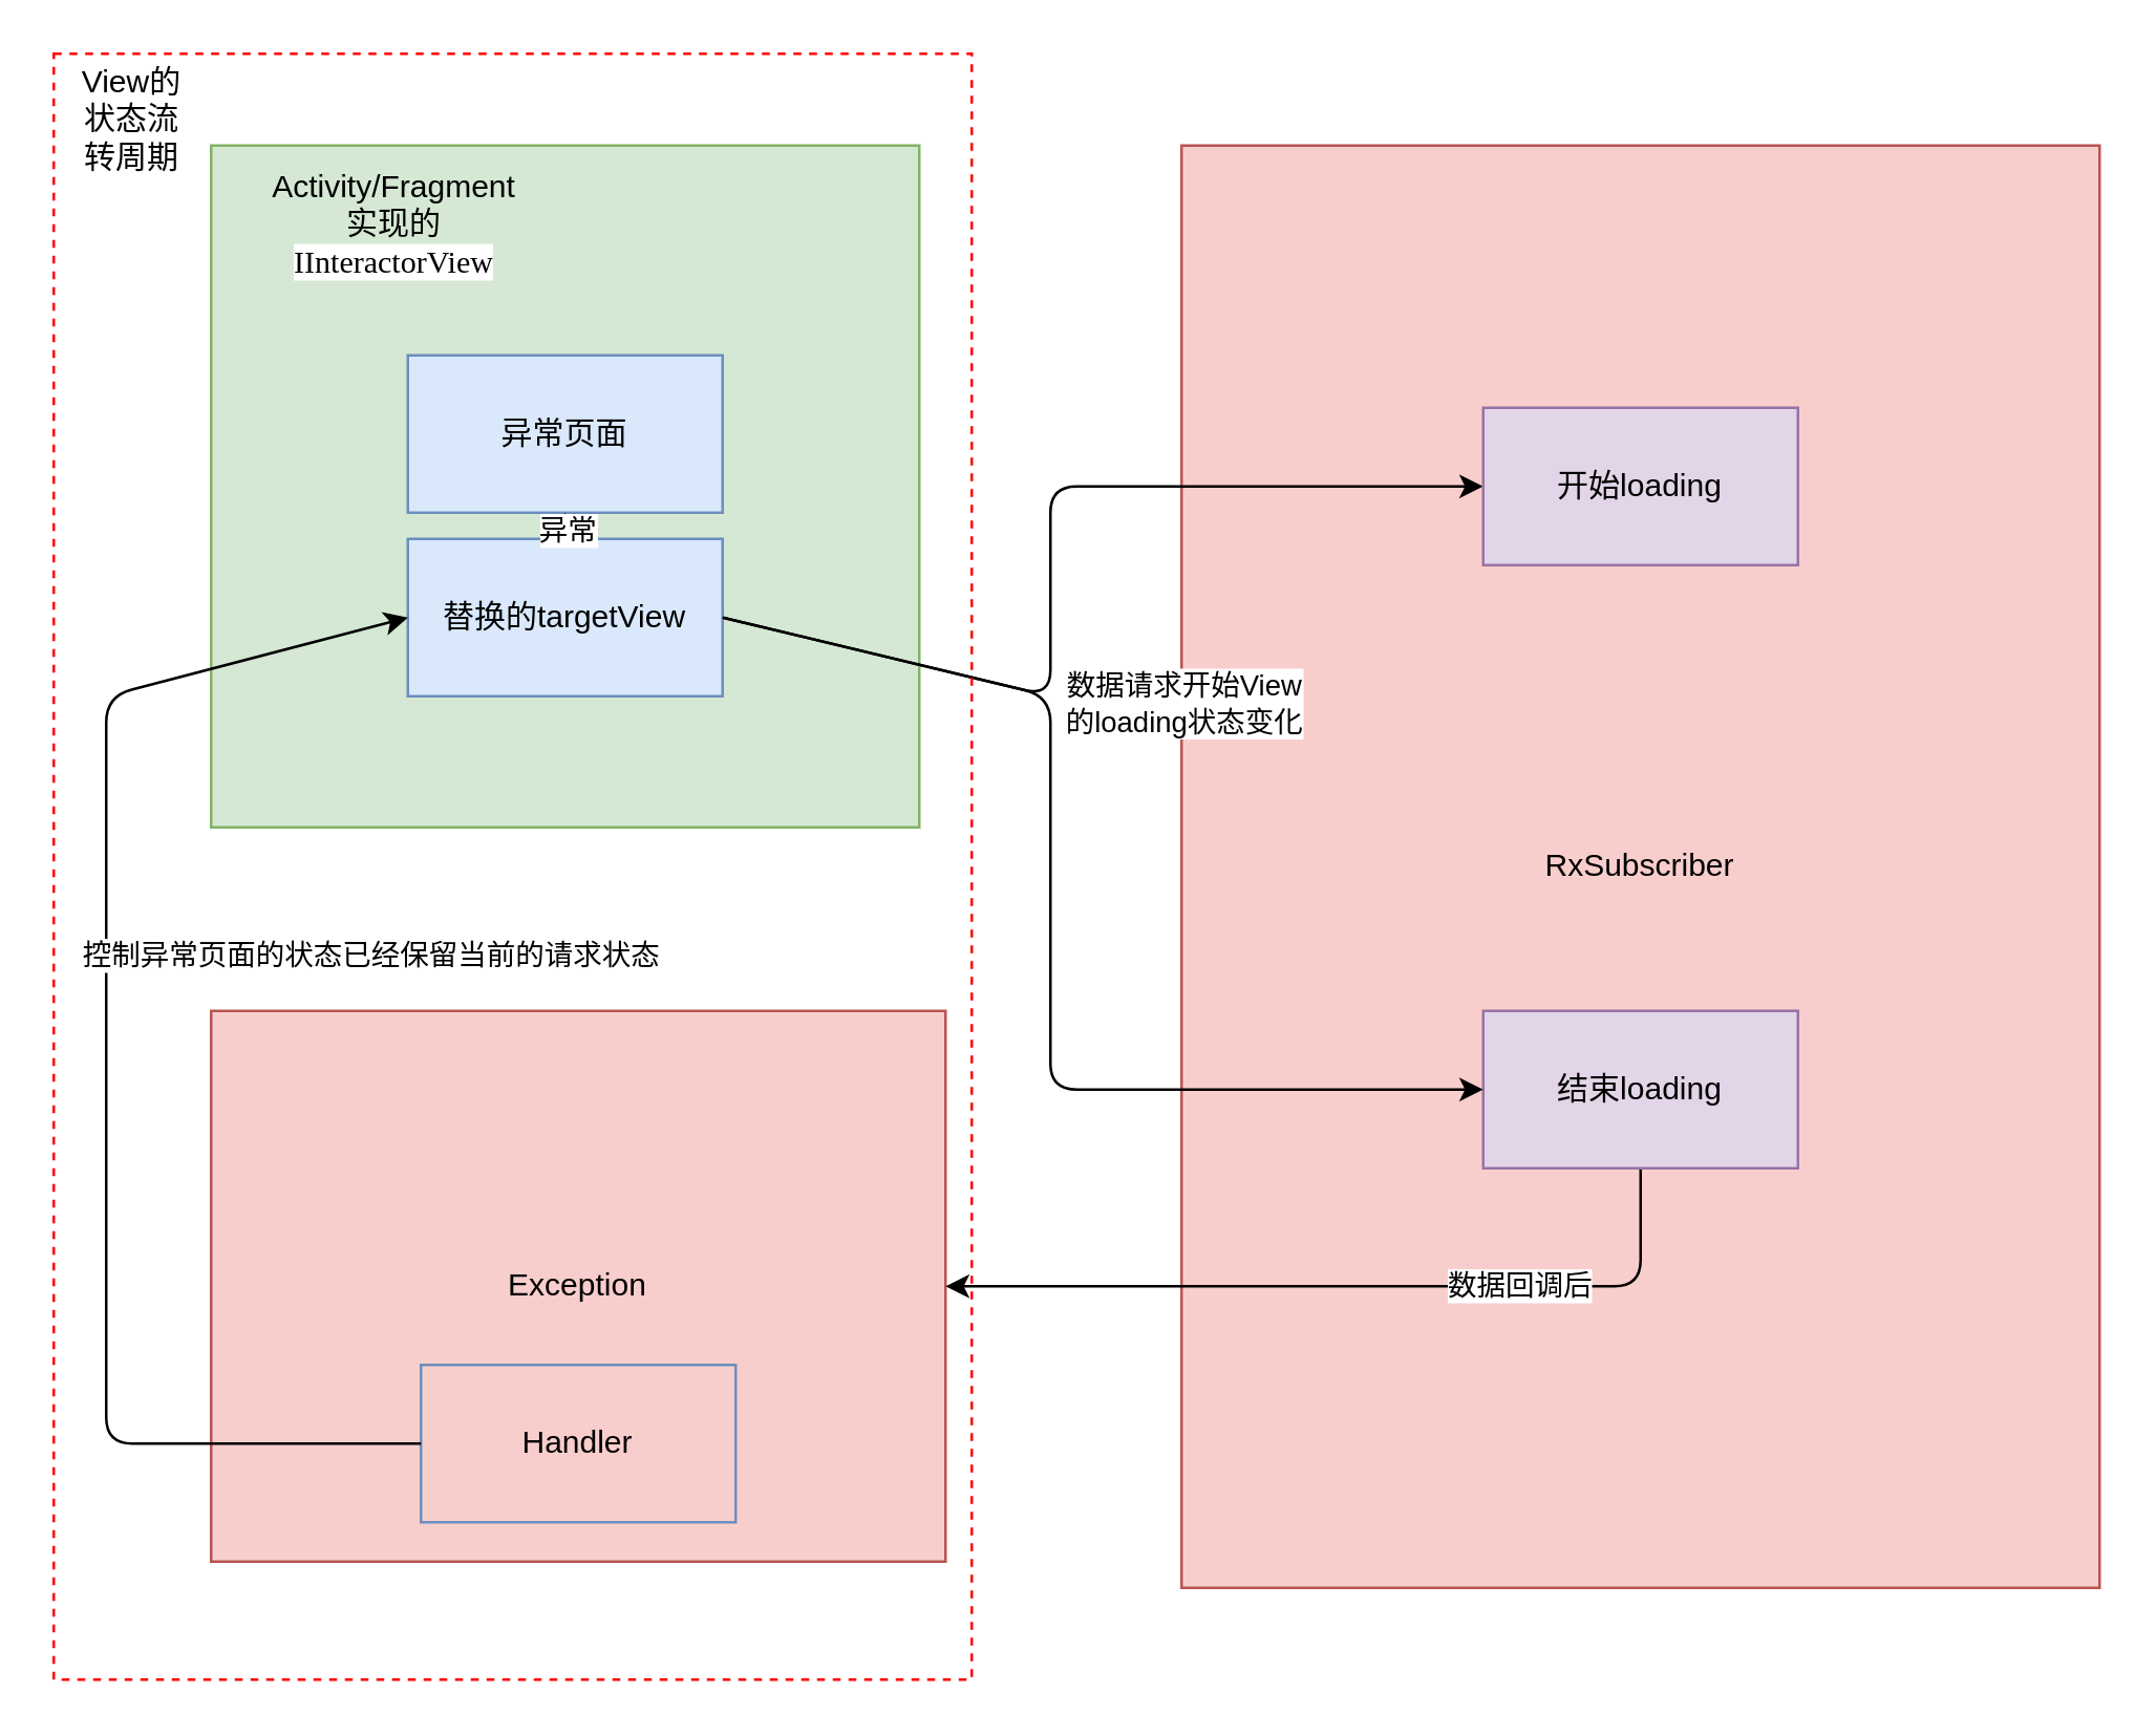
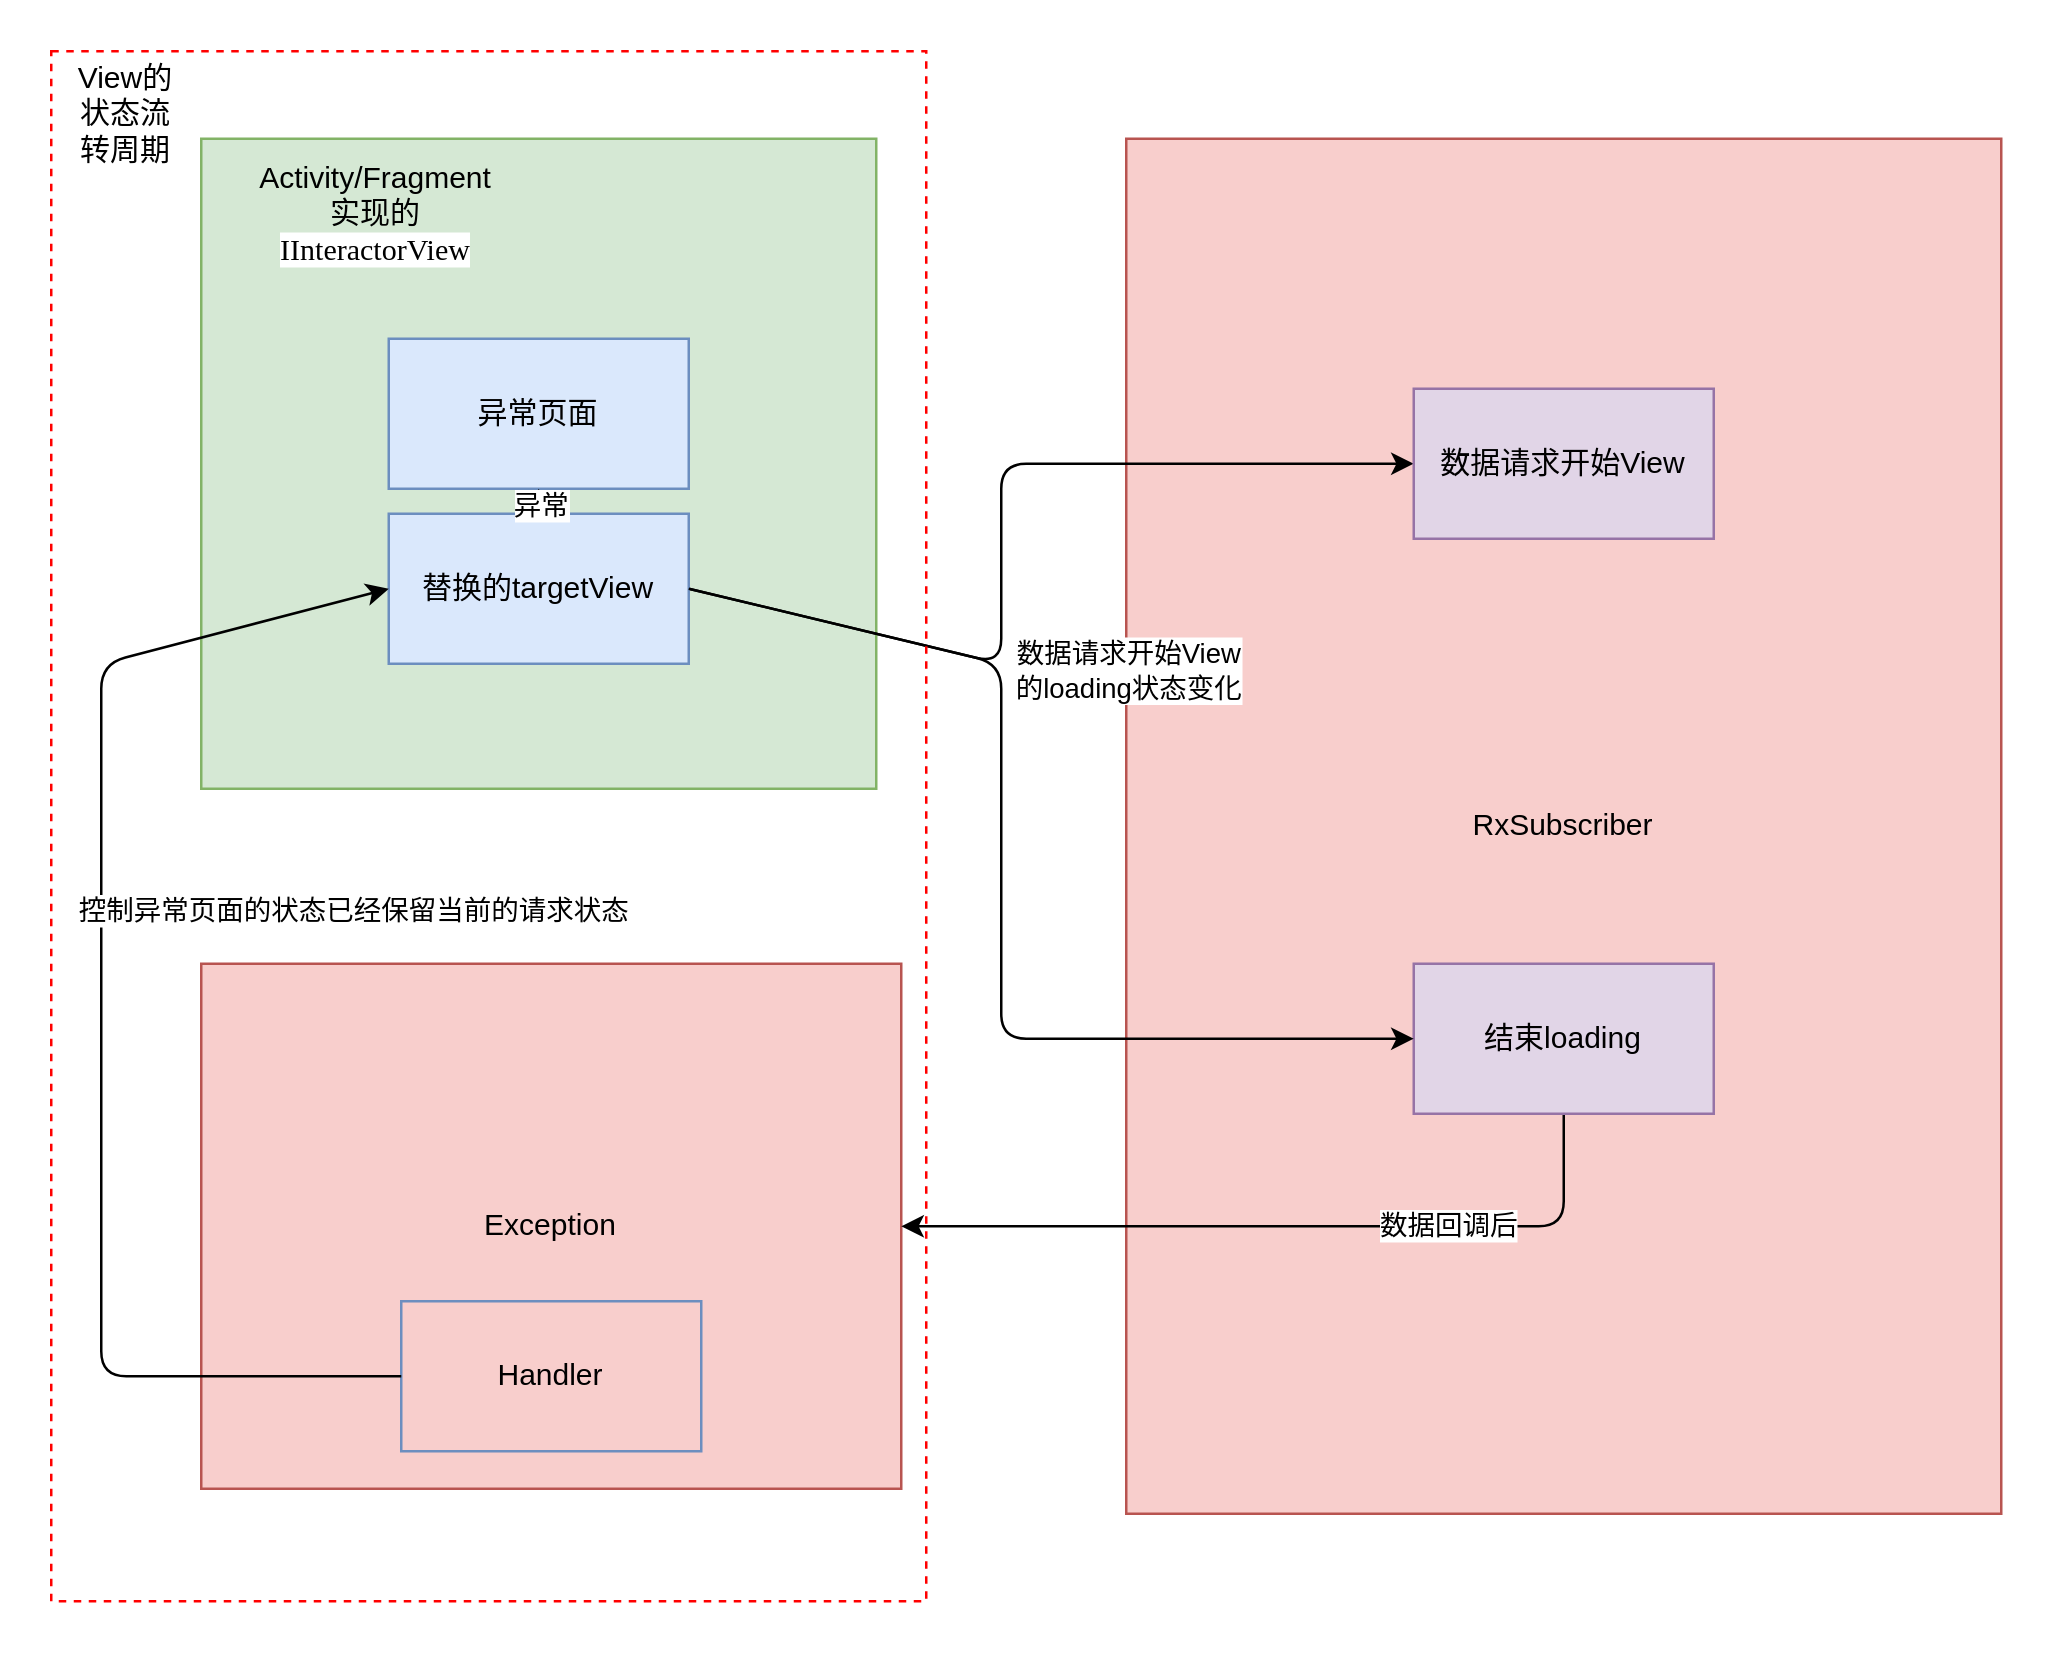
- <mxCell id="13" value="开始loading" style="rounded=0;whiteSpace=wrap;html=1;fillColor=#e1d5e7;strokeColor=#9673a6;" vertex="1" parent="1"><mxGeometry x="565" y="155" width="120" height="60" as="geometry" /></mxCell>
+ <mxCell id="13" value="数据请求开始View" style="rounded=0;whiteSpace=wrap;html=1;fillColor=#e1d5e7;strokeColor=#9673a6;" vertex="1" parent="1"><mxGeometry x="565" y="155" width="120" height="60" as="geometry" /></mxCell>
